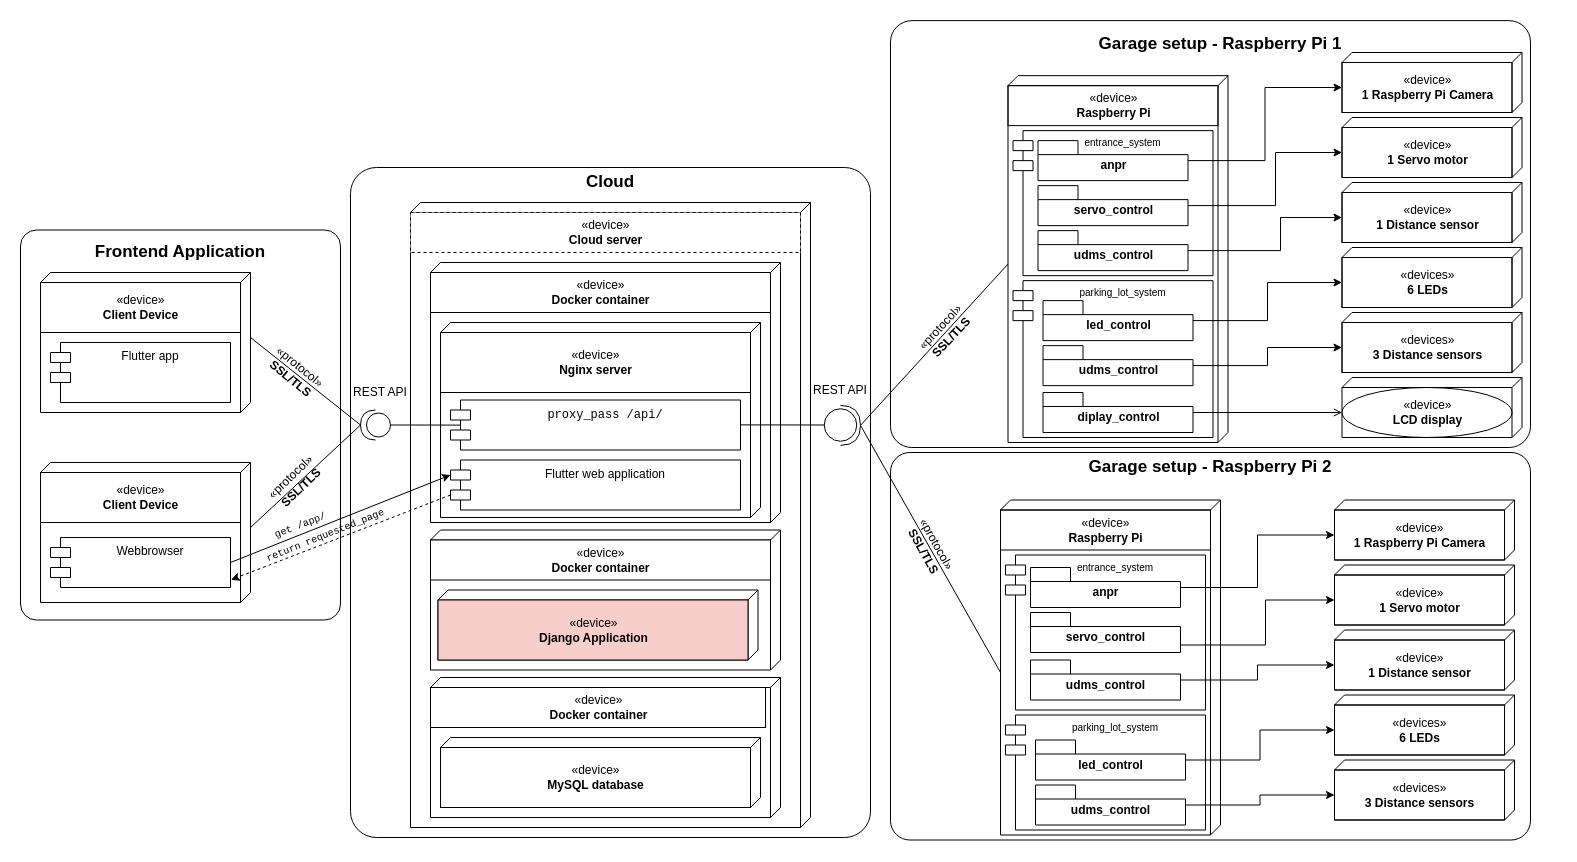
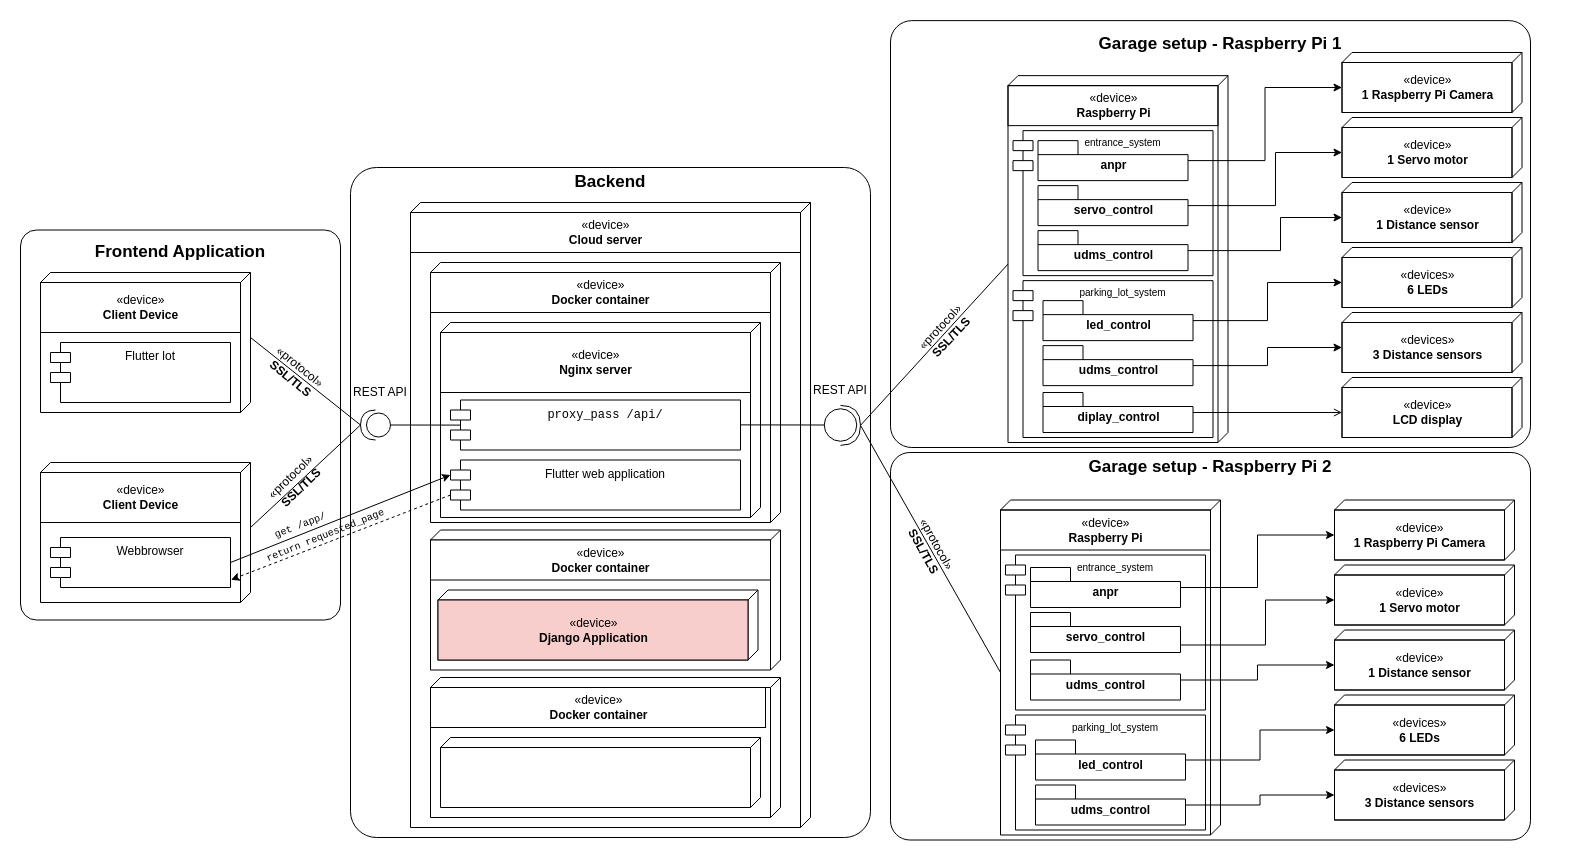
- <mxCell id="35" value="Cloud" style="text;html=1;strokeColor=none;fillColor=none;align=center;verticalAlign=middle;whiteSpace=wrap;rounded=0;fontStyle=1;fontSize=17;" parent="1" vertex="1"><mxGeometry x="350" y="157" width="520" height="50" as="geometry" /></mxCell>
+ <mxCell id="35" value="Backend" style="text;html=1;strokeColor=none;fillColor=none;align=center;verticalAlign=middle;whiteSpace=wrap;rounded=0;fontStyle=1;fontSize=17;" parent="1" vertex="1"><mxGeometry x="350" y="157" width="520" height="50" as="geometry" /></mxCell>
- <mxCell id="9" value="«device»&lt;br&gt;&lt;b&gt;Cloud server&lt;/b&gt;" style="html=1;strokeColor=default;dashed=1;" parent="1" vertex="1"><mxGeometry x="410" y="212" width="390" height="40" as="geometry" /></mxCell>
+ <mxCell id="9" value="«device»&lt;br&gt;&lt;b&gt;Cloud server&lt;/b&gt;" style="html=1;strokeColor=default;" parent="1" vertex="1"><mxGeometry x="410" y="212" width="390" height="40" as="geometry" /></mxCell>
- <mxCell id="18" value="Flutter app" style="shape=module;align=left;spacingLeft=20;align=center;verticalAlign=top;strokeColor=default;" parent="1" vertex="1"><mxGeometry x="50" y="342" width="180" height="60" as="geometry" /></mxCell>
+ <mxCell id="18" value="Flutter lot" style="shape=module;align=left;spacingLeft=20;align=center;verticalAlign=top;strokeColor=default;" parent="1" vertex="1"><mxGeometry x="50" y="342" width="180" height="60" as="geometry" /></mxCell>
- <mxCell id="93" value="«device»&lt;br&gt;&lt;b&gt;LCD display&lt;/b&gt;" style="ellipse;html=1;strokeColor=default;fillColor=none;" parent="1" vertex="1"><mxGeometry x="1341.5" y="387" width="170" height="50" as="geometry" /></mxCell>
+ <mxCell id="93" value="«device»&lt;br&gt;&lt;b&gt;LCD display&lt;/b&gt;" style="html=1;strokeColor=default;fillColor=none;" parent="1" vertex="1"><mxGeometry x="1341.5" y="387" width="170" height="50" as="geometry" /></mxCell>
- <mxCell id="25" value="«device»&lt;br&gt;&lt;b&gt;MySQL database&lt;/b&gt;" style="html=1;strokeColor=default;" parent="1" vertex="1"><mxGeometry x="440" y="747" width="310" height="60" as="geometry" /></mxCell>
